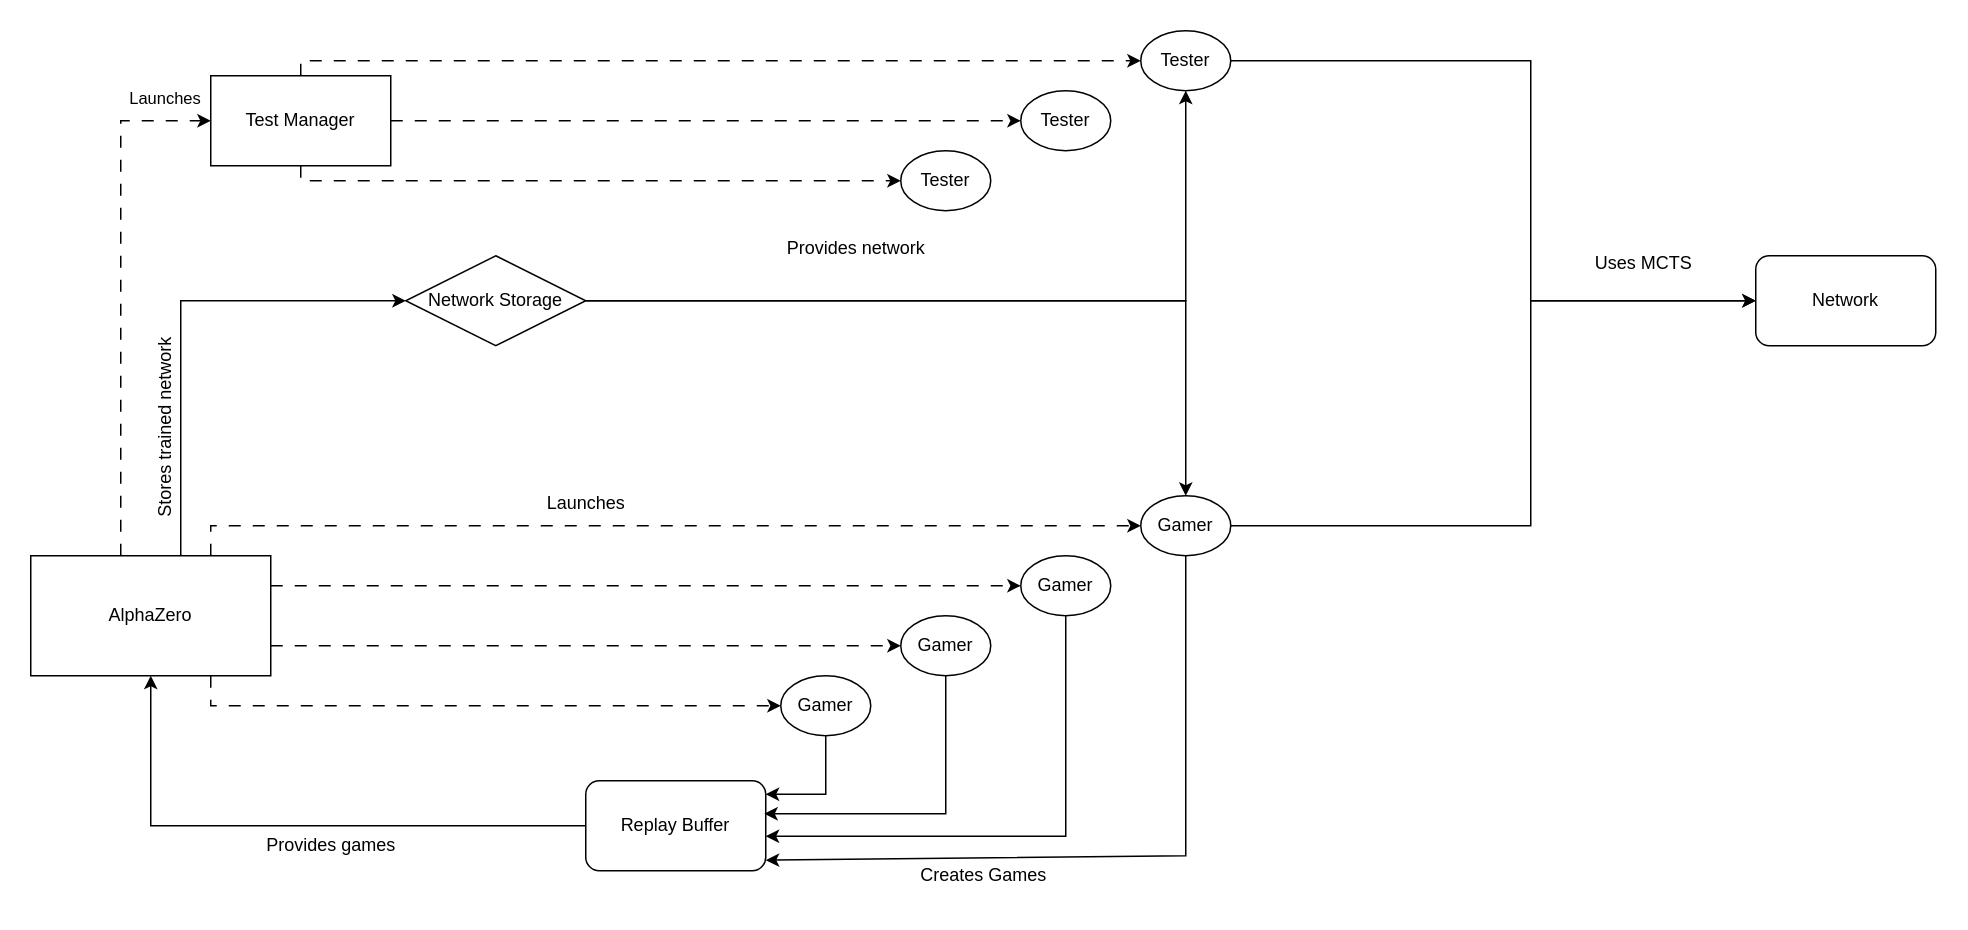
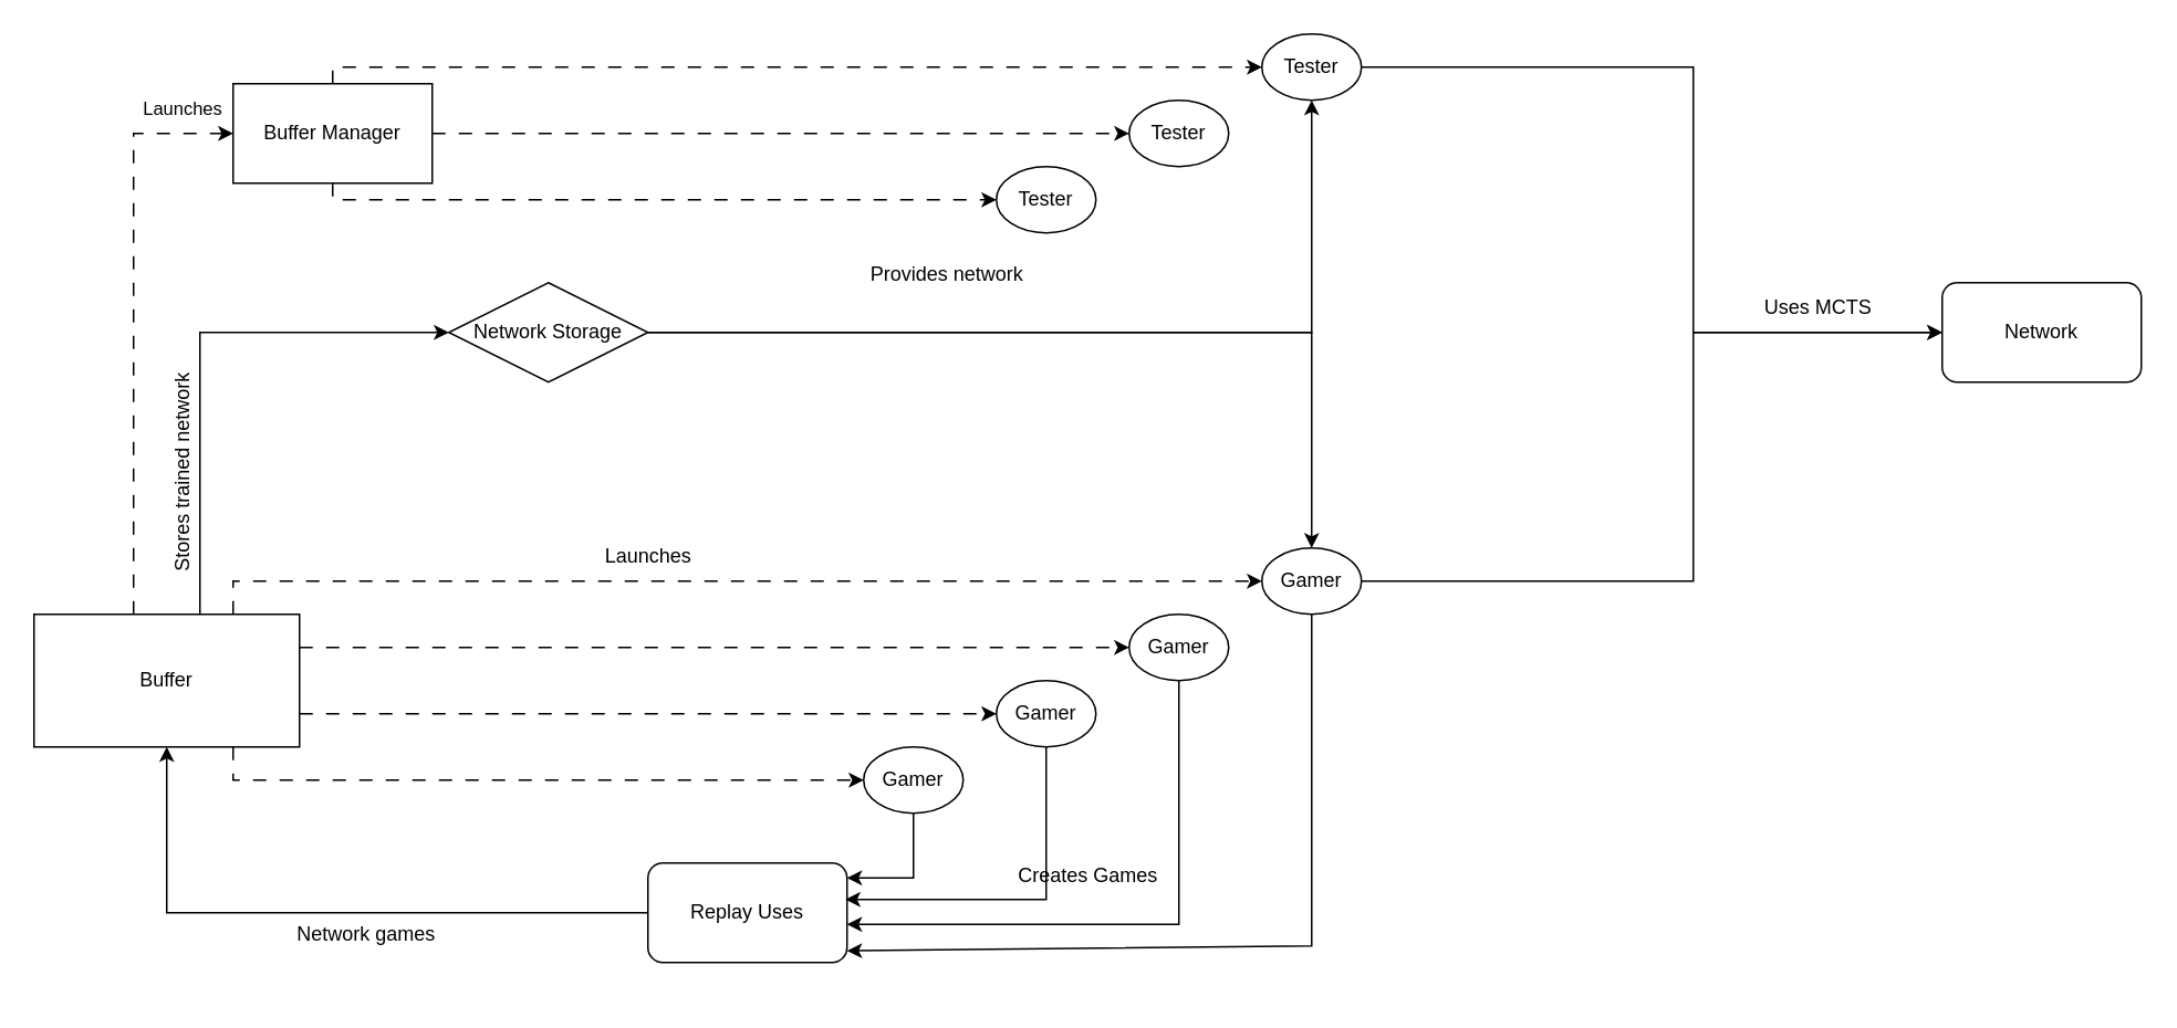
- <mxCell id="20" value="Test Manager" style="rounded=0;whiteSpace=wrap;html=1;" parent="1" vertex="1"><mxGeometry x="140" y="50" width="120" height="60" as="geometry" /></mxCell>
+ <mxCell id="20" value="Buffer Manager" style="rounded=0;whiteSpace=wrap;html=1;" parent="1" vertex="1"><mxGeometry x="140" y="50" width="120" height="60" as="geometry" /></mxCell>
- <mxCell id="35" value="Uses MCTS" style="text;html=1;align=center;verticalAlign=middle;resizable=0;points=[];autosize=1;strokeColor=none;fillColor=none;" parent="1" vertex="1"><mxGeometry x="1050" y="160" width="90" height="30" as="geometry" /></mxCell>
+ <mxCell id="35" value="Uses MCTS" style="text;html=1;align=center;verticalAlign=middle;resizable=0;points=[];autosize=1;strokeColor=none;fillColor=none;" parent="1" vertex="1"><mxGeometry x="1050" y="170" width="90" height="30" as="geometry" /></mxCell>
- <mxCell id="2" value="AlphaZero" style="rounded=0;whiteSpace=wrap;html=1;labelBackgroundColor=none;" parent="1" vertex="1"><mxGeometry x="20" y="370" width="160" height="80" as="geometry" /></mxCell>
+ <mxCell id="2" value="Buffer" style="rounded=0;whiteSpace=wrap;html=1;labelBackgroundColor=none;" parent="1" vertex="1"><mxGeometry x="20" y="370" width="160" height="80" as="geometry" /></mxCell>
- <mxCell id="7" value="Replay Buffer" style="rounded=1;whiteSpace=wrap;html=1;labelBackgroundColor=none;" parent="1" vertex="1"><mxGeometry x="390" y="520" width="120" height="60" as="geometry" /></mxCell>
+ <mxCell id="7" value="Replay Uses" style="rounded=1;whiteSpace=wrap;html=1;labelBackgroundColor=none;" parent="1" vertex="1"><mxGeometry x="390" y="520" width="120" height="60" as="geometry" /></mxCell>
- <mxCell id="19" value="Provides games" style="text;html=1;align=center;verticalAlign=middle;resizable=0;points=[];autosize=1;strokeColor=none;fillColor=none;" parent="1" vertex="1"><mxGeometry x="165" y="548" width="110" height="30" as="geometry" /></mxCell>
+ <mxCell id="19" value="Network games" style="text;html=1;align=center;verticalAlign=middle;resizable=0;points=[];autosize=1;strokeColor=none;fillColor=none;" parent="1" vertex="1"><mxGeometry x="165" y="548" width="110" height="30" as="geometry" /></mxCell>
- <mxCell id="18" value="Creates Games" style="text;html=1;align=center;verticalAlign=middle;resizable=0;points=[];autosize=1;strokeColor=none;fillColor=none;" parent="1" vertex="1"><mxGeometry x="600" y="568" width="110" height="30" as="geometry" /></mxCell>
+ <mxCell id="18" value="Creates Games" style="text;html=1;align=center;verticalAlign=middle;resizable=0;points=[];autosize=1;strokeColor=none;fillColor=none;" parent="1" vertex="1"><mxGeometry x="600" y="513" width="110" height="30" as="geometry" /></mxCell>
